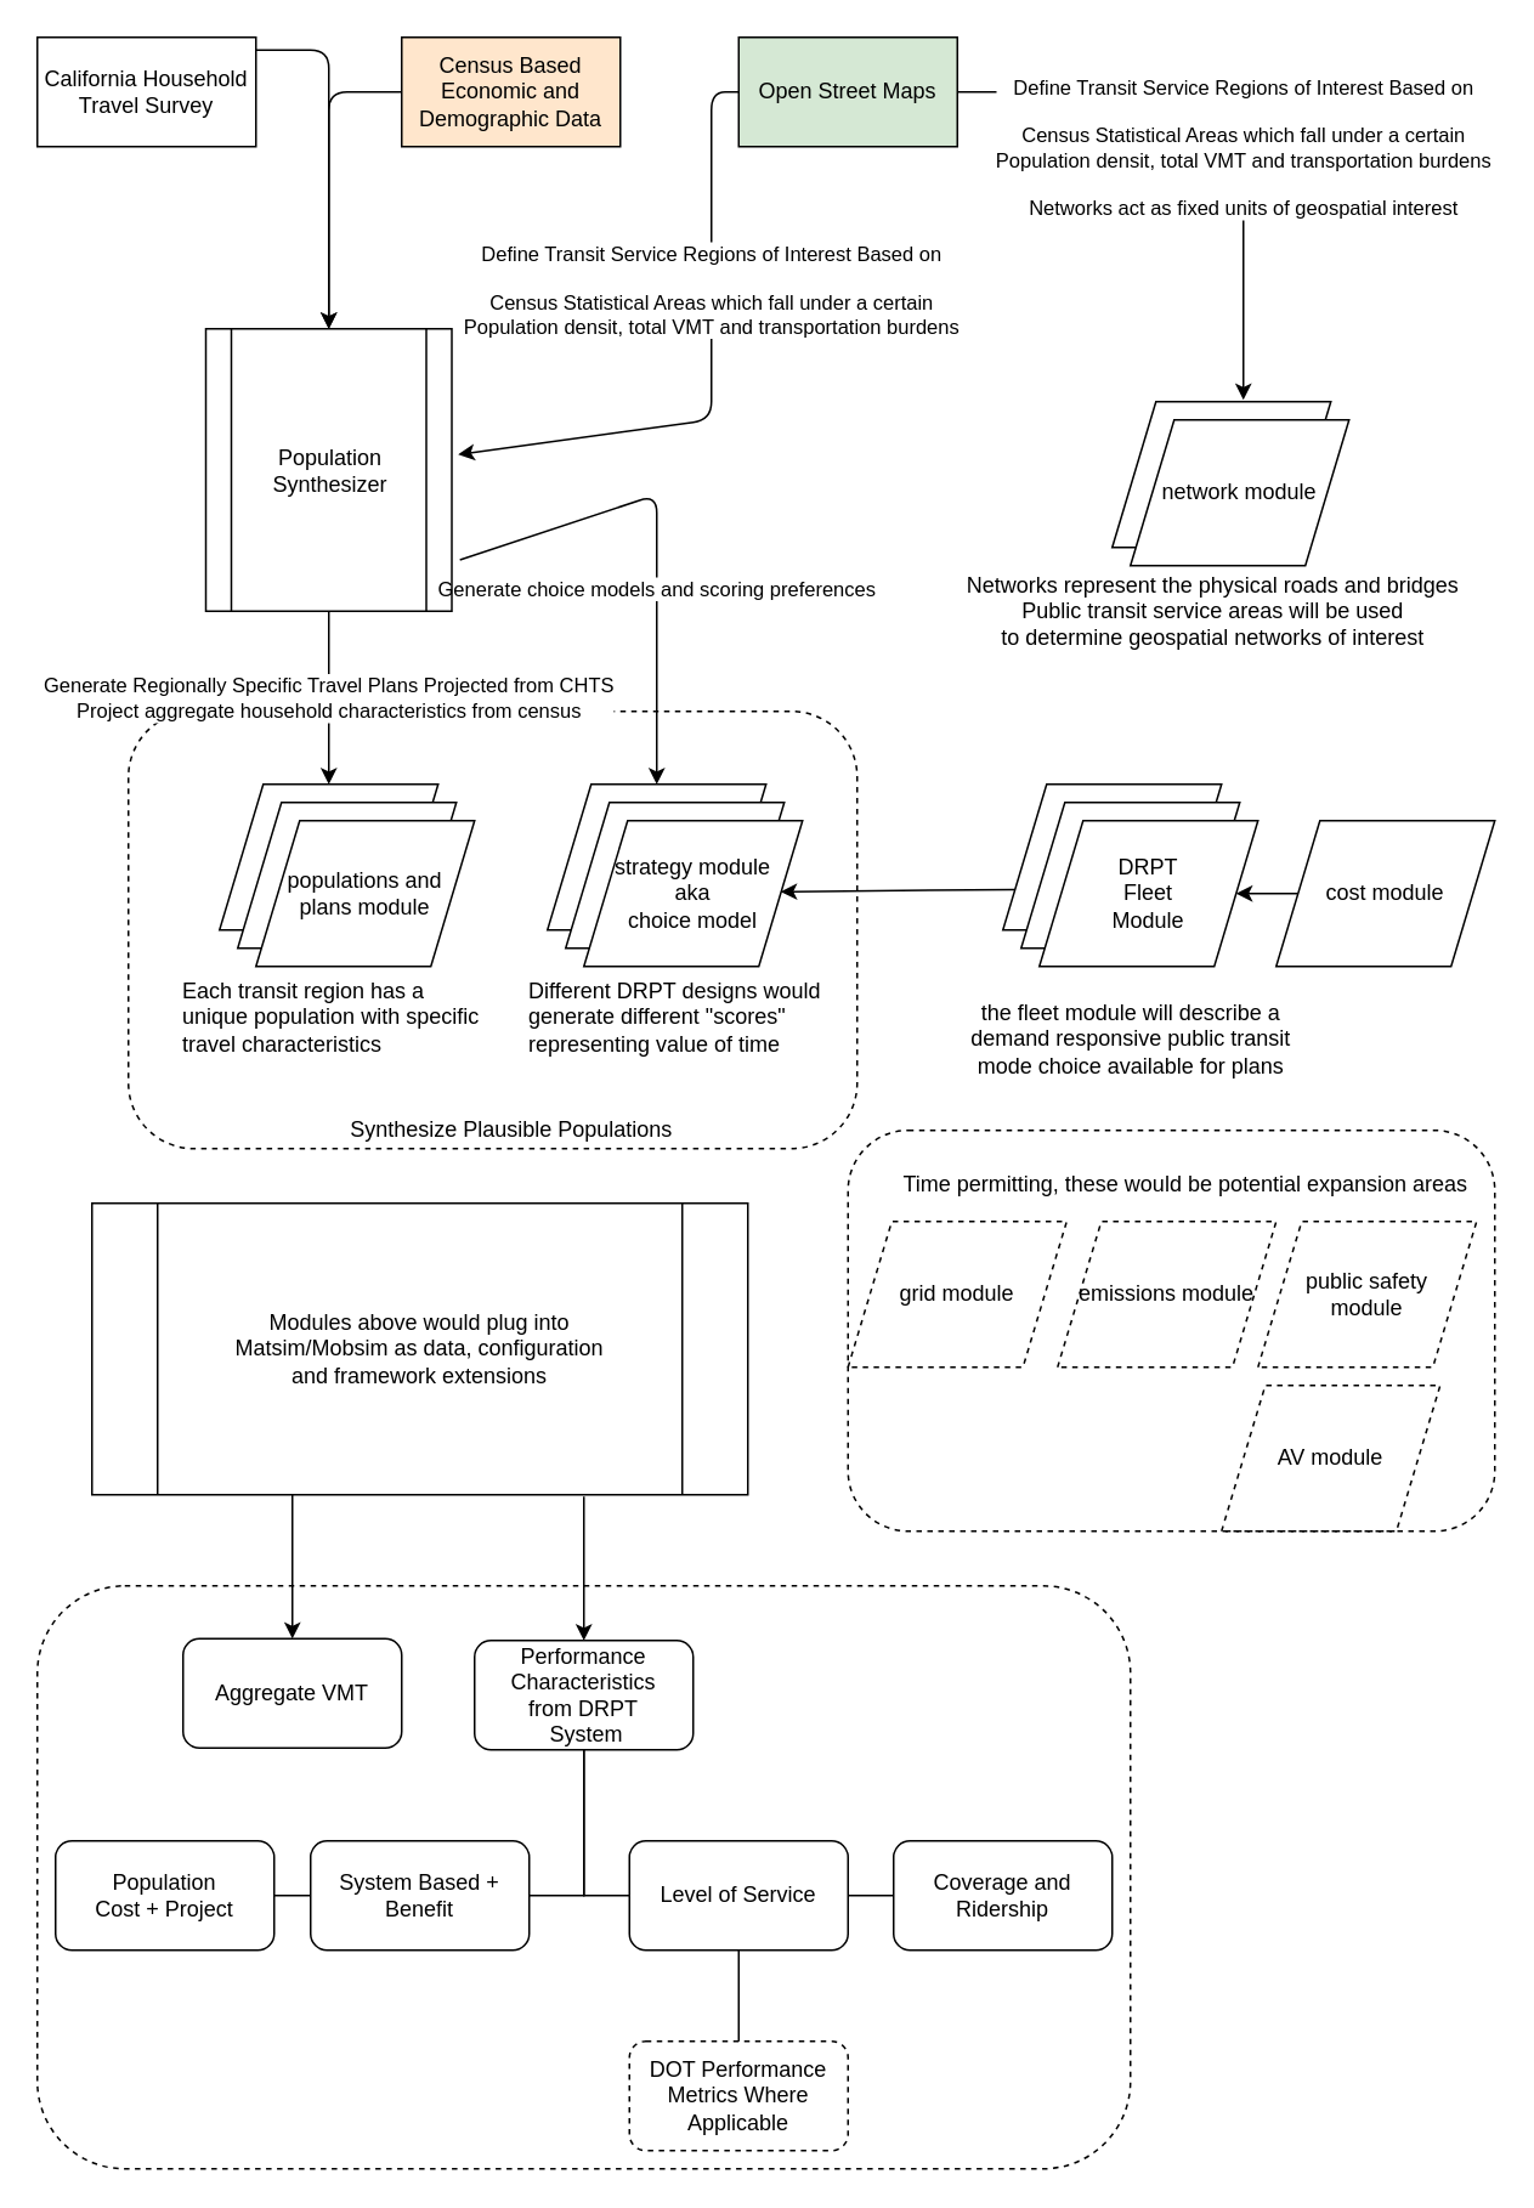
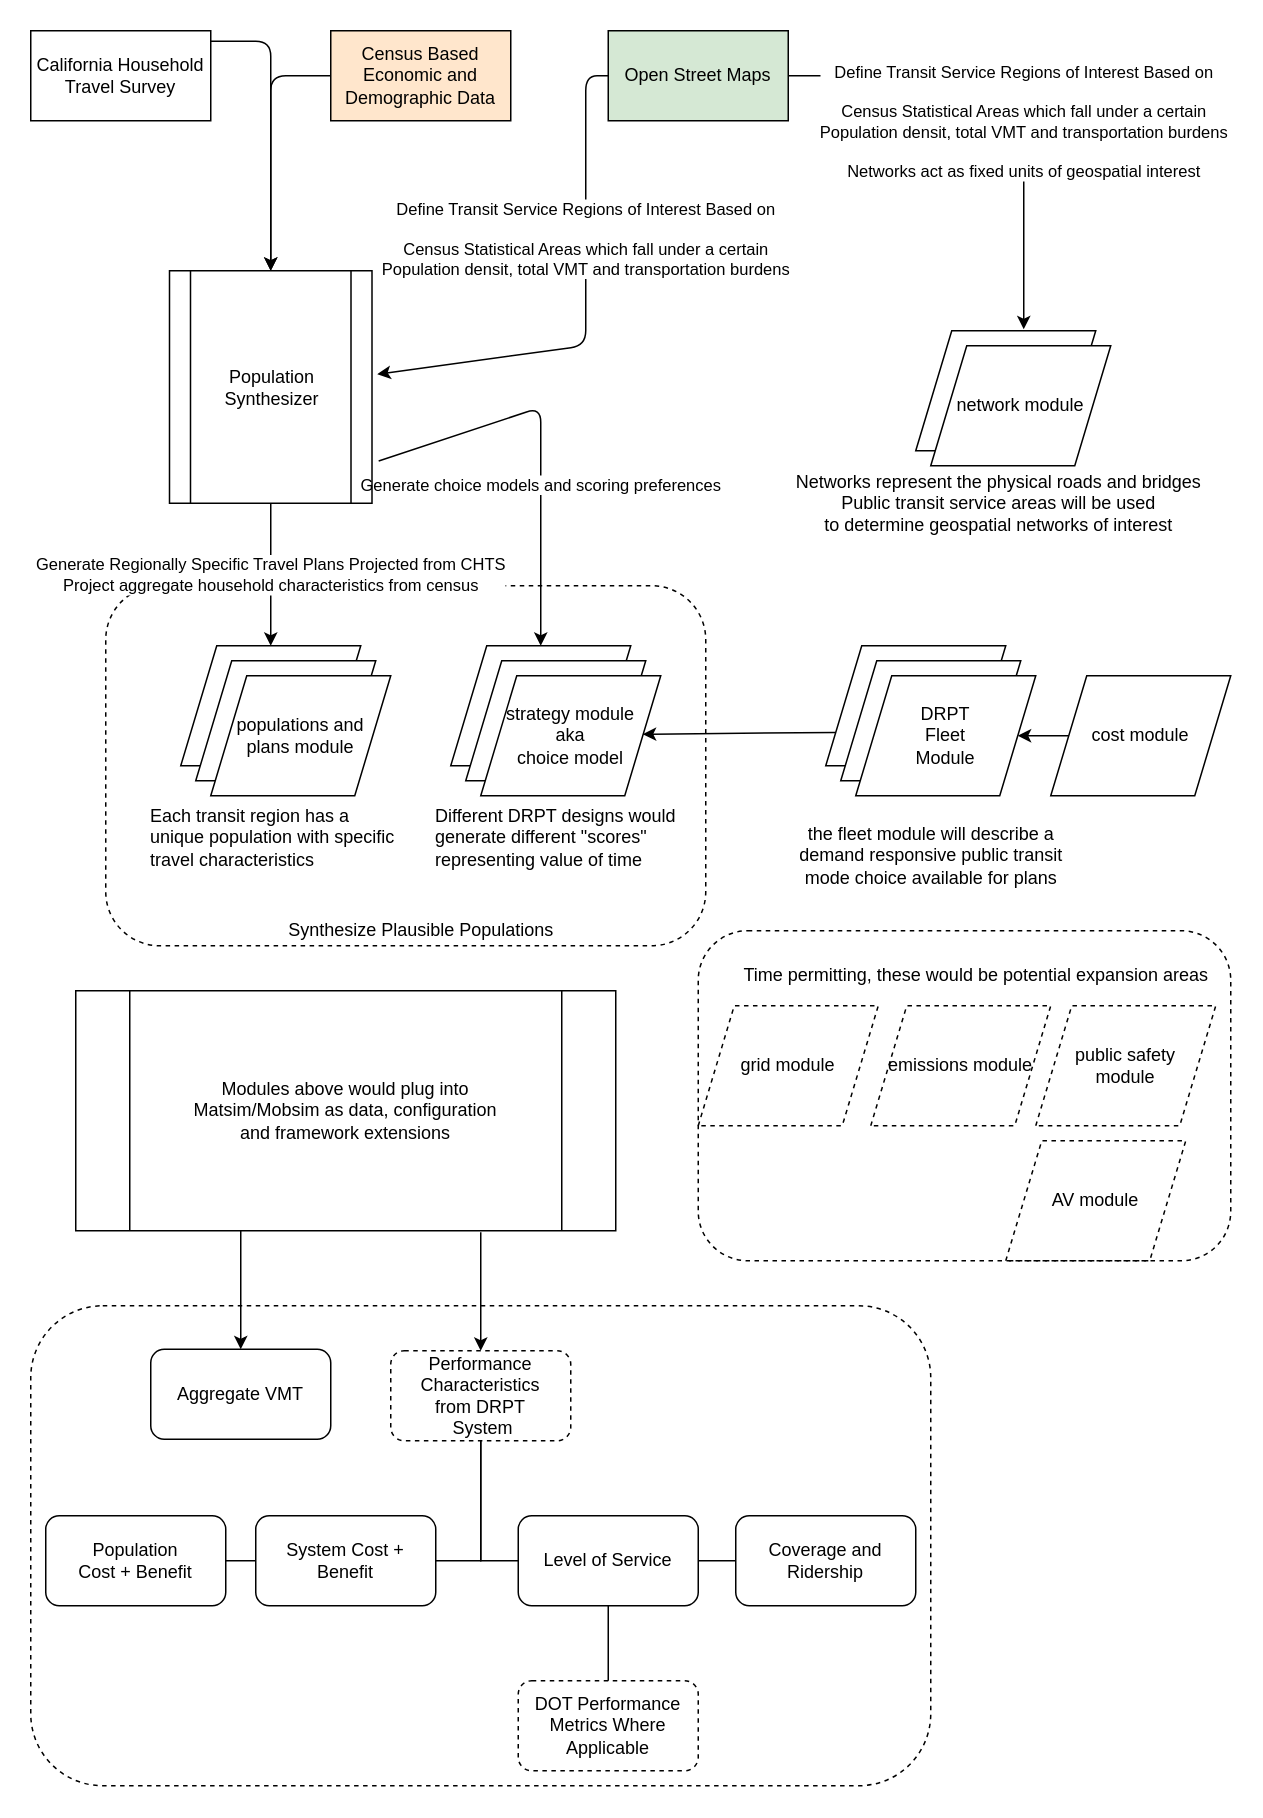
- <mxCell id="30" value="&lt;div&gt;Performance Characteristics&lt;/div&gt;&lt;div&gt;from DRPT&lt;/div&gt;&amp;nbsp;System" style="rounded=1;whiteSpace=wrap;html=1;shadow=0;fillColor=none;" vertex="1" parent="1"><mxGeometry x="260" y="900" width="120" height="60" as="geometry" /></mxCell>
+ <mxCell id="30" value="&lt;div&gt;Performance Characteristics&lt;/div&gt;&lt;div&gt;from DRPT&lt;/div&gt;&amp;nbsp;System" style="rounded=1;whiteSpace=wrap;html=1;shadow=0;fillColor=none;dashed=1;" vertex="1" parent="1"><mxGeometry x="260" y="900" width="120" height="60" as="geometry" /></mxCell>
- <mxCell id="33" value="&lt;div&gt;Population &lt;br&gt;&lt;/div&gt;&lt;div&gt;Cost + Project&lt;/div&gt;" style="rounded=1;whiteSpace=wrap;html=1;shadow=0;fillColor=none;" vertex="1" parent="1"><mxGeometry x="30" y="1010" width="120" height="60" as="geometry" /></mxCell>
+ <mxCell id="33" value="&lt;div&gt;Population &lt;br&gt;&lt;/div&gt;&lt;div&gt;Cost + Benefit&lt;/div&gt;" style="rounded=1;whiteSpace=wrap;html=1;shadow=0;fillColor=none;" vertex="1" parent="1"><mxGeometry x="30" y="1010" width="120" height="60" as="geometry" /></mxCell>
- <mxCell id="35" value="System Based + Benefit" style="rounded=1;whiteSpace=wrap;html=1;shadow=0;fillColor=none;" vertex="1" parent="1"><mxGeometry x="170" y="1010" width="120" height="60" as="geometry" /></mxCell>
+ <mxCell id="35" value="System Cost + Benefit" style="rounded=1;whiteSpace=wrap;html=1;shadow=0;fillColor=none;" vertex="1" parent="1"><mxGeometry x="170" y="1010" width="120" height="60" as="geometry" /></mxCell>
